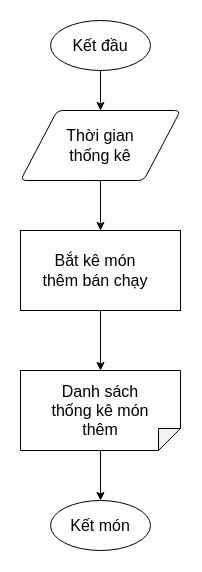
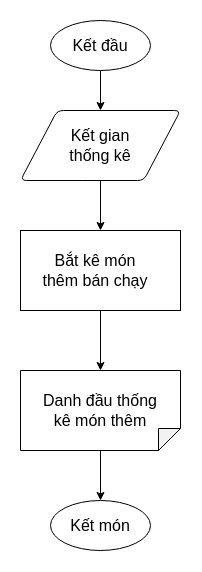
- <mxCell id="6" value="Thời gian thống kê" style="text;html=1;strokeColor=none;fillColor=none;align=center;verticalAlign=middle;whiteSpace=wrap;rounded=0;fontSize=16;fontStyle=0;strokeWidth=1;" vertex="1" parent="1"><mxGeometry x="50" y="130" width="100" height="30" as="geometry" /></mxCell>
+ <mxCell id="6" value="Kết gian thống kê" style="text;html=1;strokeColor=none;fillColor=none;align=center;verticalAlign=middle;whiteSpace=wrap;rounded=0;fontSize=16;fontStyle=0;strokeWidth=1;" vertex="1" parent="1"><mxGeometry x="50" y="130" width="100" height="30" as="geometry" /></mxCell>
- <mxCell id="15" value="&lt;span style=&quot;font-size: 16px ; background-color: rgb(255 , 255 , 255)&quot;&gt;Danh sách thống kê món thêm&lt;/span&gt;" style="text;html=1;strokeColor=none;fillColor=none;align=center;verticalAlign=middle;whiteSpace=wrap;rounded=0;" vertex="1" parent="1"><mxGeometry x="40" y="395" width="120" height="30" as="geometry" /></mxCell>
+ <mxCell id="15" value="&lt;span style=&quot;font-size: 16px ; background-color: rgb(255 , 255 , 255)&quot;&gt;Danh đầu thống kê món thêm&lt;/span&gt;" style="text;html=1;strokeColor=none;fillColor=none;align=center;verticalAlign=middle;whiteSpace=wrap;rounded=0;" vertex="1" parent="1"><mxGeometry x="40" y="395" width="120" height="30" as="geometry" /></mxCell>
